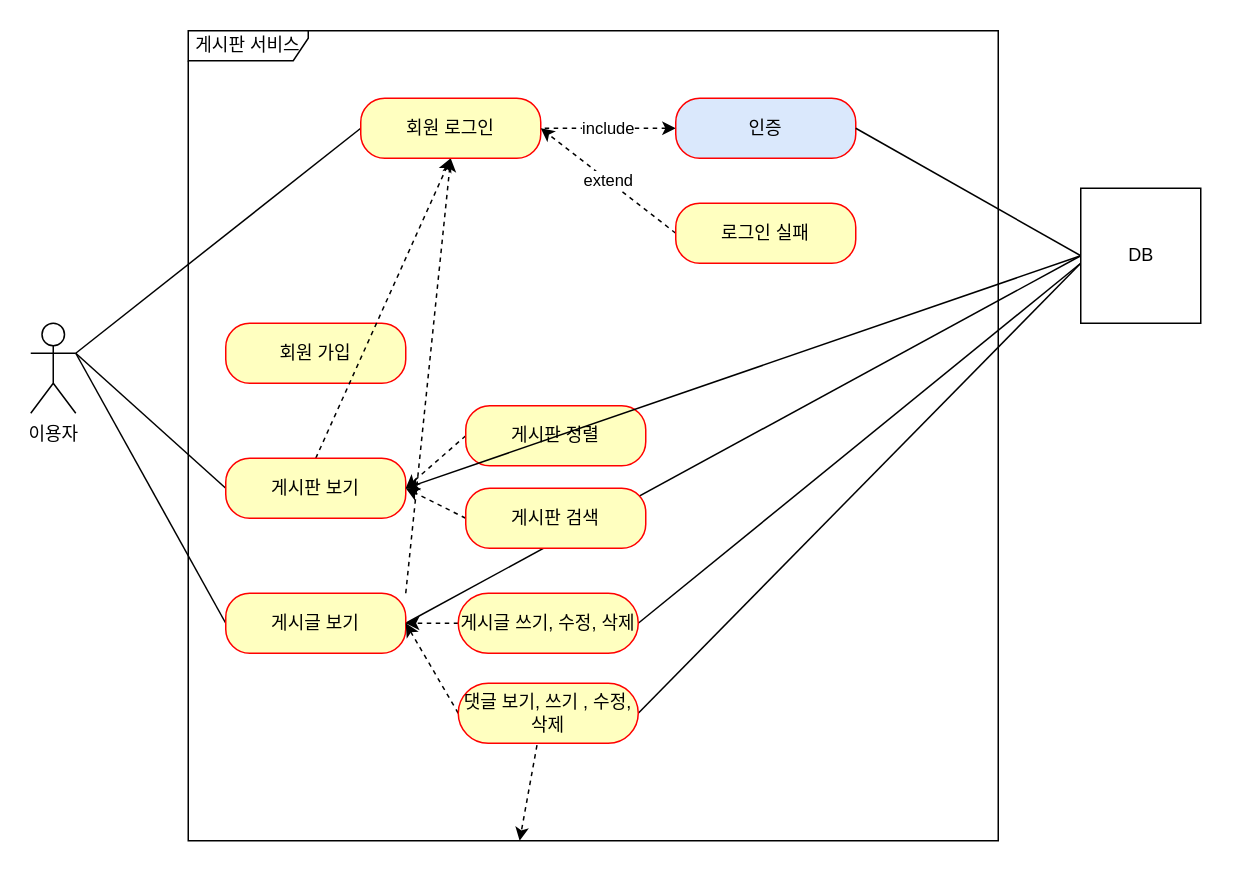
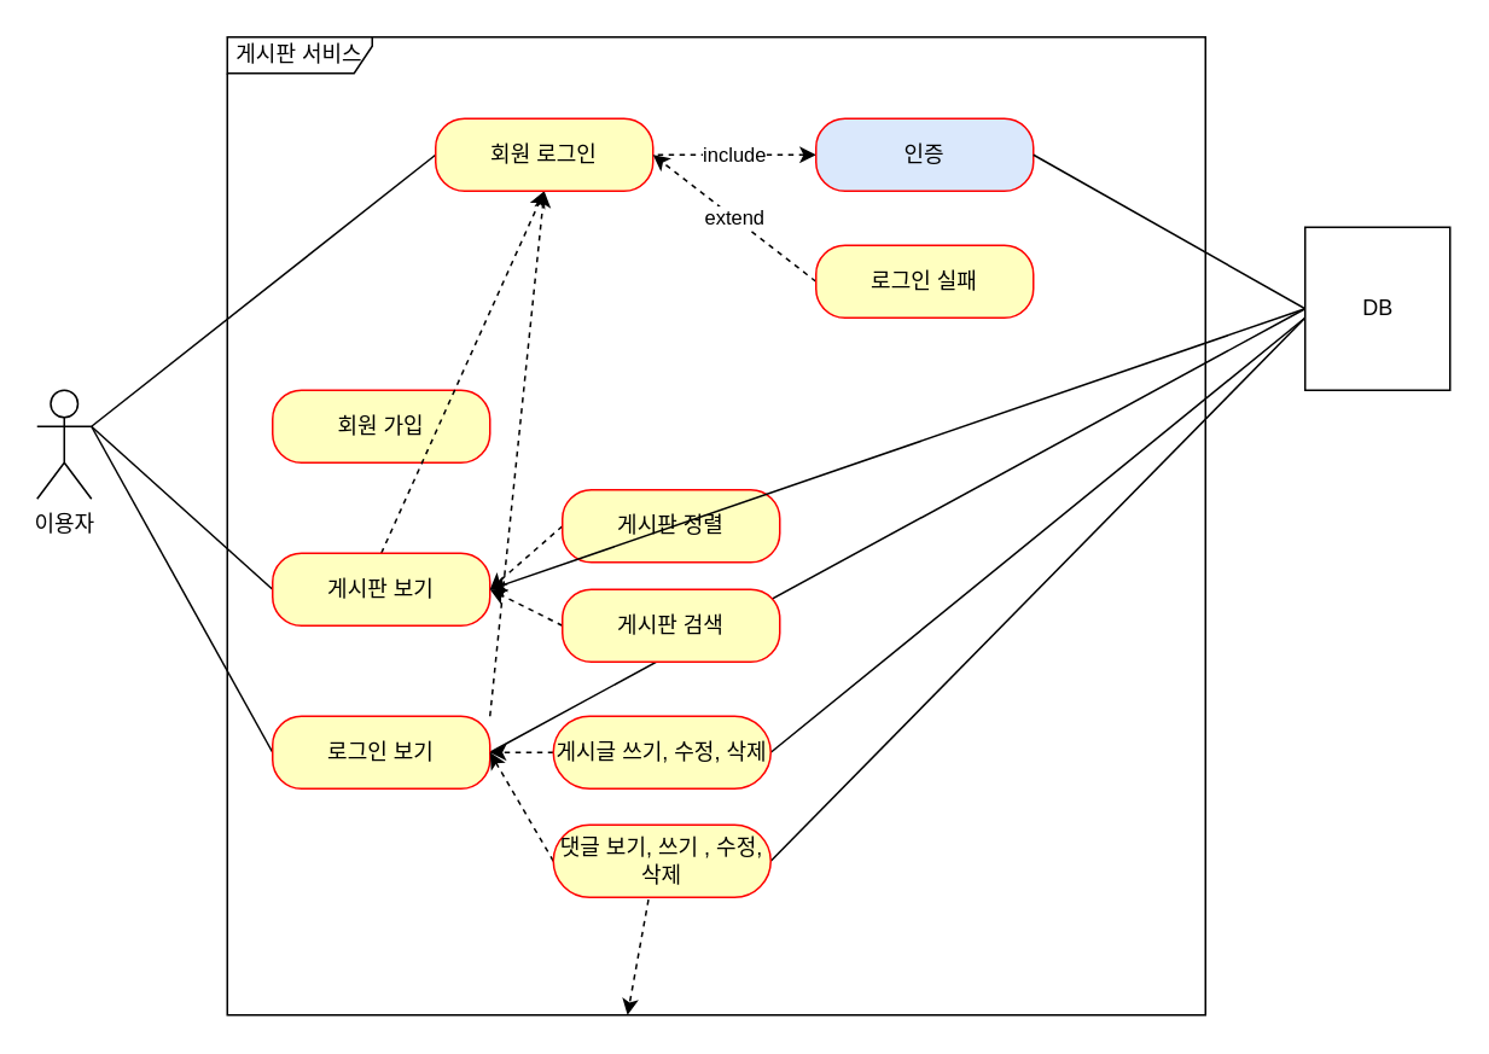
- <mxCell id="11" value="게시글 보기" style="rounded=1;whiteSpace=wrap;html=1;arcSize=40;fontColor=#000000;fillColor=#ffffc0;strokeColor=#ff0000;" vertex="1" parent="1"><mxGeometry x="150" y="395" width="120" height="40" as="geometry" /></mxCell>
+ <mxCell id="11" value="로그인 보기" style="rounded=1;whiteSpace=wrap;html=1;arcSize=40;fontColor=#000000;fillColor=#ffffc0;strokeColor=#ff0000;" vertex="1" parent="1"><mxGeometry x="150" y="395" width="120" height="40" as="geometry" /></mxCell>
